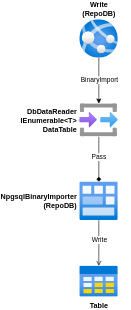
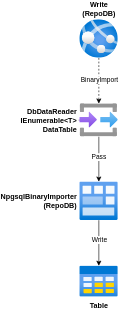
- <mxCell id="2" style="edgeStyle=orthogonalEdgeStyle;rounded=0;orthogonalLoop=1;jettySize=auto;html=1;" parent="1" source="4" target="8" edge="1"><mxGeometry relative="1" as="geometry" /></mxCell>
+ <mxCell id="2" style="edgeStyle=orthogonalEdgeStyle;rounded=0;orthogonalLoop=1;jettySize=auto;html=1;dashed=1;" parent="1" source="4" target="8" edge="1"><mxGeometry relative="1" as="geometry" /></mxCell>
- <mxCell id="6" style="edgeStyle=orthogonalEdgeStyle;rounded=0;orthogonalLoop=1;jettySize=auto;html=1;endArrow=diamond;" parent="1" source="8" target="11" edge="1"><mxGeometry relative="1" as="geometry" /></mxCell>
+ <mxCell id="6" style="edgeStyle=orthogonalEdgeStyle;rounded=0;orthogonalLoop=1;jettySize=auto;html=1;" parent="1" source="8" target="11" edge="1"><mxGeometry relative="1" as="geometry" /></mxCell>
- <mxCell id="9" style="edgeStyle=orthogonalEdgeStyle;rounded=0;orthogonalLoop=1;jettySize=auto;html=1;endArrow=open;" parent="1" source="11" target="12" edge="1"><mxGeometry relative="1" as="geometry"><mxPoint x="132" y="420" as="targetPoint" /></mxGeometry></mxCell>
+ <mxCell id="9" style="edgeStyle=orthogonalEdgeStyle;rounded=0;orthogonalLoop=1;jettySize=auto;html=1;" parent="1" source="11" target="12" edge="1"><mxGeometry relative="1" as="geometry"><mxPoint x="132" y="420" as="targetPoint" /></mxGeometry></mxCell>
